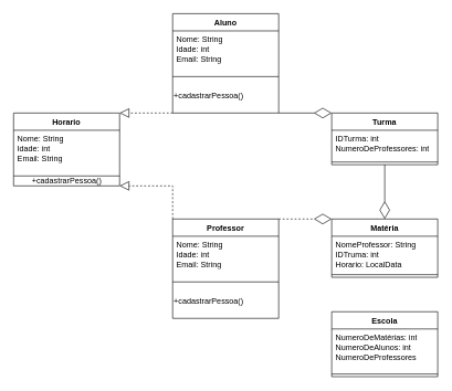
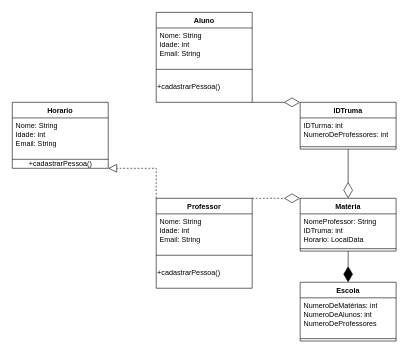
- <mxCell id="20" value="" style="endArrow=block;dashed=1;endFill=0;endSize=12;html=1;rounded=0;exitX=0;exitY=1;exitDx=0;exitDy=0;entryX=1;entryY=0;entryDx=0;entryDy=0;" parent="1" source="2" target="12" edge="1"><mxGeometry width="160" relative="1" as="geometry"><mxPoint x="280" y="160" as="sourcePoint" /><mxPoint x="200" y="160" as="targetPoint" /></mxGeometry></mxCell>
- <mxCell id="6" value="Turma" style="swimlane;fontStyle=1;align=center;verticalAlign=top;childLayout=stackLayout;horizontal=1;startSize=26;horizontalStack=0;resizeParent=1;resizeParentMax=0;resizeLast=0;collapsible=1;marginBottom=0;whiteSpace=wrap;html=1;" parent="1" vertex="1"><mxGeometry x="500" y="170" width="160" height="78" as="geometry" /></mxCell>
+ <mxCell id="6" value="IDTruma" style="swimlane;fontStyle=1;align=center;verticalAlign=top;childLayout=stackLayout;horizontal=1;startSize=26;horizontalStack=0;resizeParent=1;resizeParentMax=0;resizeLast=0;collapsible=1;marginBottom=0;whiteSpace=wrap;html=1;" parent="1" vertex="1"><mxGeometry x="500" y="170" width="160" height="78" as="geometry" /></mxCell>
+ <mxCell id="28" value="" style="endArrow=diamondThin;endFill=1;endSize=24;html=1;rounded=0;exitX=0.5;exitY=1;exitDx=0;exitDy=0;entryX=0.5;entryY=0;entryDx=0;entryDy=0;" edge="1" parent="1" source="21" target="9"><mxGeometry width="160" relative="1" as="geometry"><mxPoint x="460" y="350" as="sourcePoint" /><mxPoint x="620" y="350" as="targetPoint" /></mxGeometry></mxCell>
